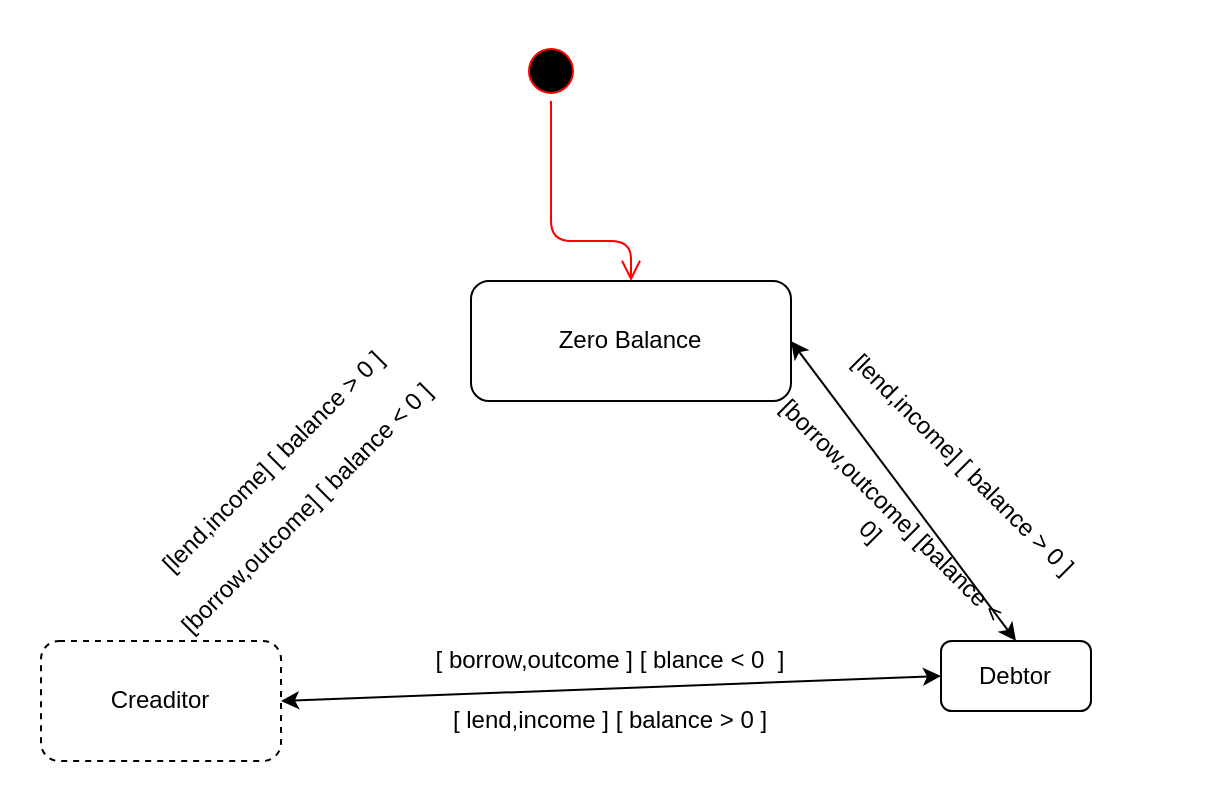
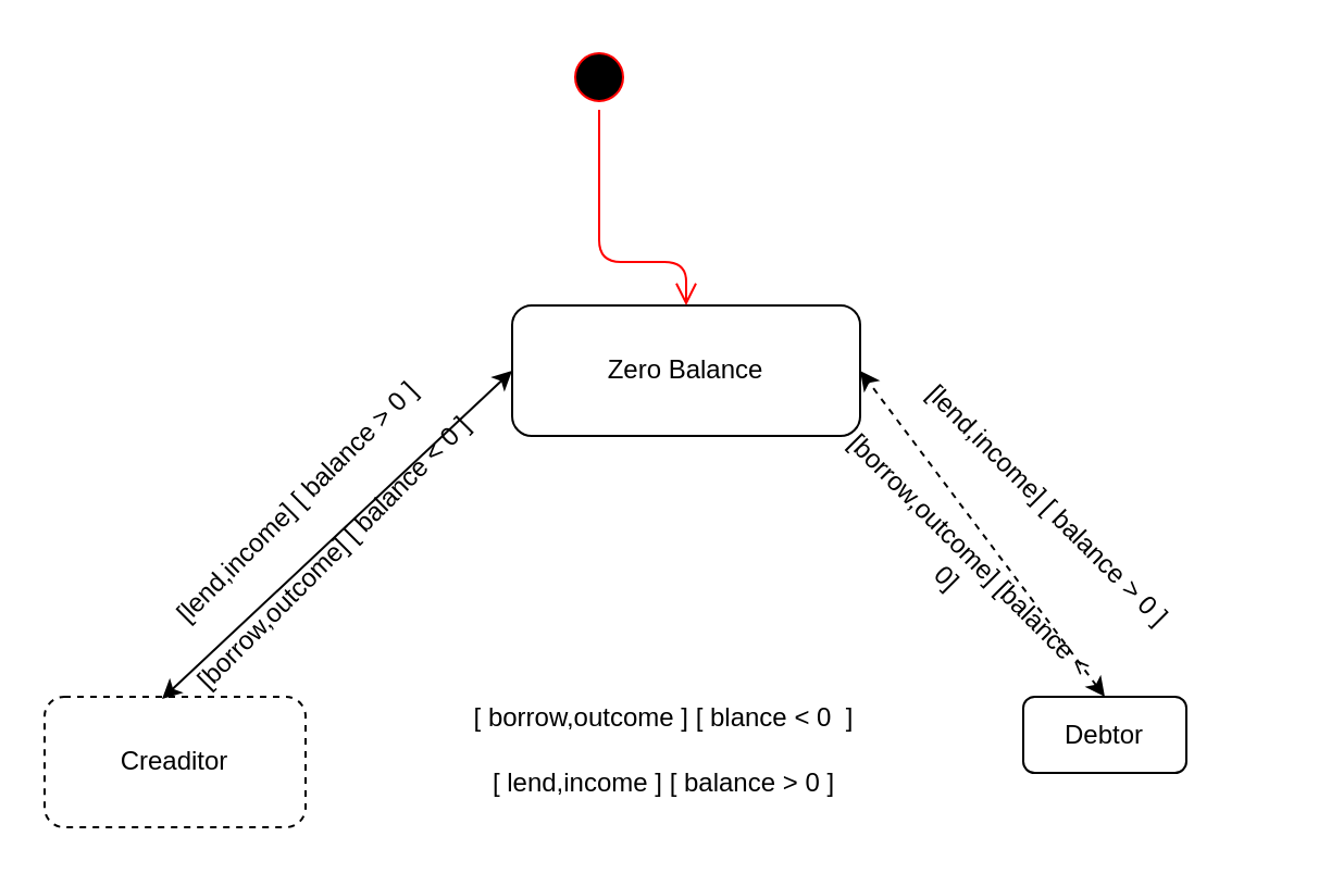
- <mxCell id="8" value="" style="endArrow=classic;startArrow=classic;html=1;entryX=1;entryY=0.5;entryDx=0;entryDy=0;exitX=0.5;exitY=0;exitDx=0;exitDy=0;" edge="1" parent="1" source="3" target="2"><mxGeometry width="50" height="50" relative="1" as="geometry"><mxPoint x="320" y="240" as="sourcePoint" /><mxPoint x="370" y="190" as="targetPoint" /></mxGeometry></mxCell>
+ <mxCell id="8" value="" style="endArrow=classic;startArrow=classic;html=1;entryX=1;entryY=0.5;entryDx=0;entryDy=0;exitX=0.5;exitY=0;exitDx=0;exitDy=0;dashed=1;" edge="1" parent="1" source="3" target="2"><mxGeometry width="50" height="50" relative="1" as="geometry"><mxPoint x="320" y="240" as="sourcePoint" /><mxPoint x="370" y="190" as="targetPoint" /></mxGeometry></mxCell>
+ <mxCell id="7" value="" style="endArrow=classic;startArrow=classic;html=1;entryX=0;entryY=0.5;entryDx=0;entryDy=0;exitX=0.45;exitY=0.017;exitDx=0;exitDy=0;exitPerimeter=0;" edge="1" parent="1" source="4" target="2"><mxGeometry width="50" height="50" relative="1" as="geometry"><mxPoint x="140" y="230" as="sourcePoint" /><mxPoint x="190" y="180" as="targetPoint" /></mxGeometry></mxCell>
- <mxCell id="9" value="" style="endArrow=classic;startArrow=classic;html=1;entryX=0;entryY=0.5;entryDx=0;entryDy=0;exitX=1;exitY=0.5;exitDx=0;exitDy=0;" edge="1" parent="1" source="4" target="3"><mxGeometry width="50" height="50" relative="1" as="geometry"><mxPoint x="230" y="430" as="sourcePoint" /><mxPoint x="280" y="380" as="targetPoint" /></mxGeometry></mxCell>
